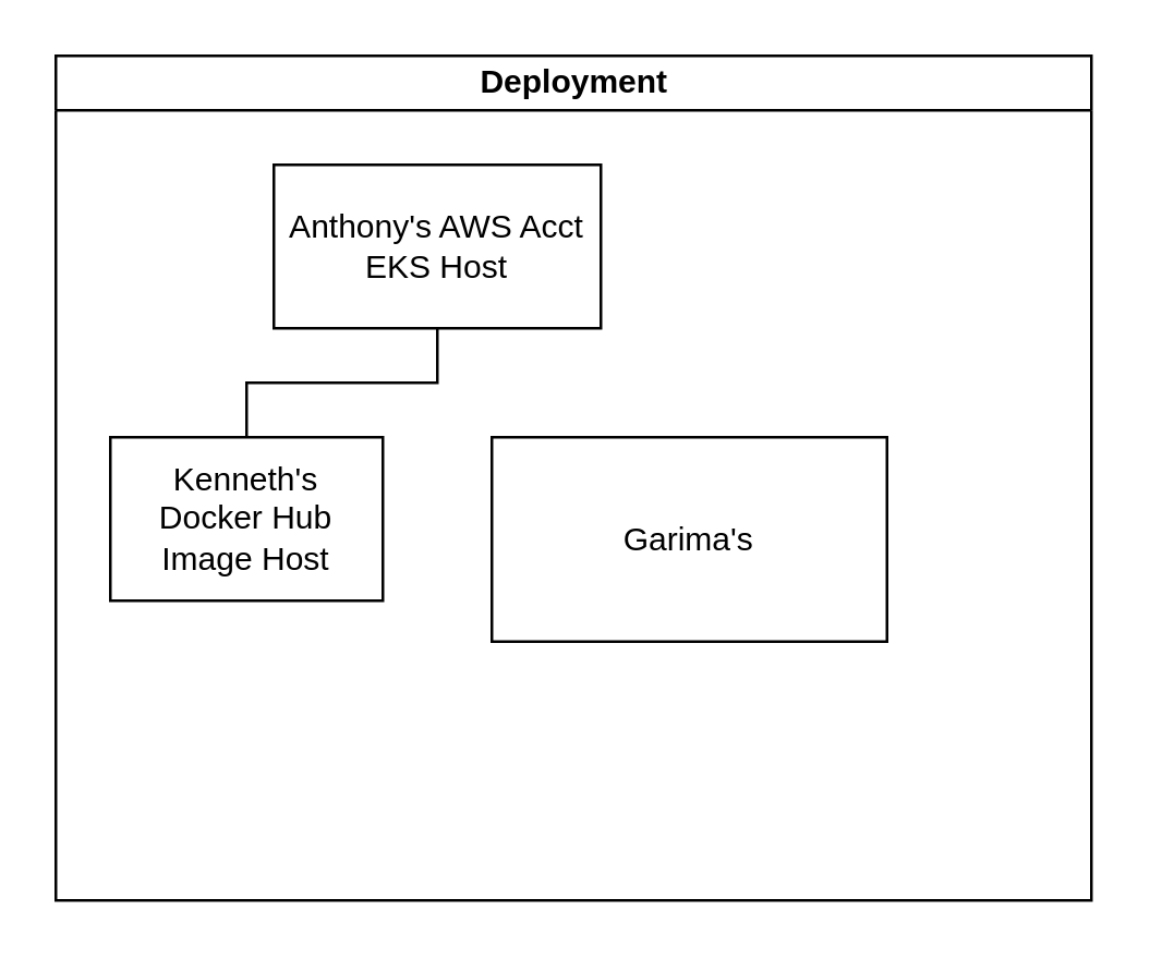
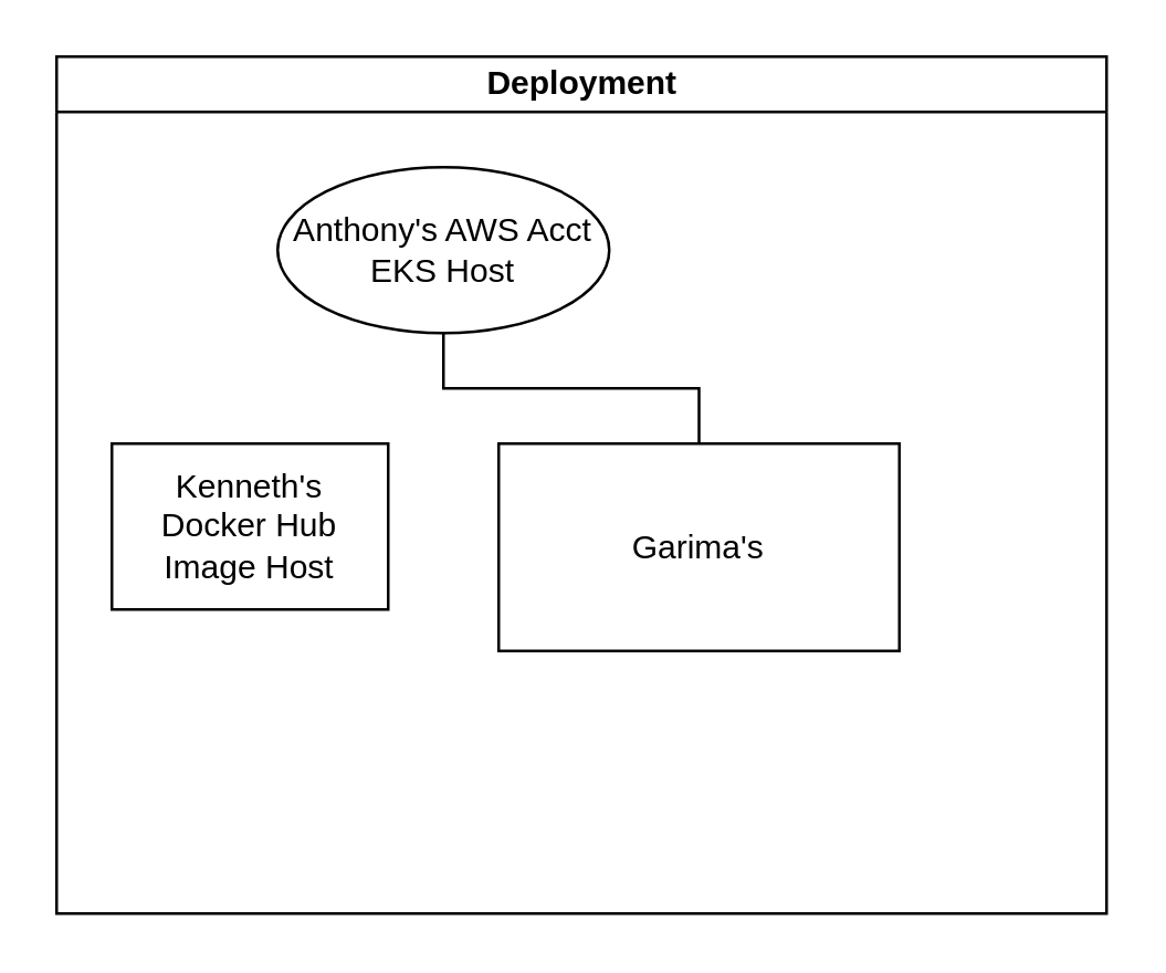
- <mxCell id="5" value="&lt;div&gt;Anthony's AWS Acct&lt;/div&gt;&lt;div&gt;EKS Host&lt;br&gt;&lt;/div&gt;" style="whiteSpace=wrap;html=1;align=center;treeFolding=1;treeMoving=1;newEdgeStyle={&quot;edgeStyle&quot;:&quot;elbowEdgeStyle&quot;,&quot;startArrow&quot;:&quot;none&quot;,&quot;endArrow&quot;:&quot;none&quot;};" vertex="1" parent="2"><mxGeometry x="80" y="40" width="120" height="60" as="geometry" /></mxCell>
+ <mxCell id="5" value="&lt;div&gt;Anthony's AWS Acct&lt;/div&gt;&lt;div&gt;EKS Host&lt;br&gt;&lt;/div&gt;" style="ellipse;whiteSpace=wrap;html=1;align=center;treeFolding=1;treeMoving=1;newEdgeStyle={&quot;edgeStyle&quot;:&quot;elbowEdgeStyle&quot;,&quot;startArrow&quot;:&quot;none&quot;,&quot;endArrow&quot;:&quot;none&quot;};" vertex="1" parent="2"><mxGeometry x="80" y="40" width="120" height="60" as="geometry" /></mxCell>
- <mxCell id="3" value="" style="edgeStyle=elbowEdgeStyle;elbow=vertical;startArrow=none;endArrow=none;rounded=0;" edge="1" parent="2" source="5" target="6"><mxGeometry relative="1" as="geometry" /></mxCell>
+ <mxCell id="4" value="" style="edgeStyle=elbowEdgeStyle;elbow=vertical;startArrow=none;endArrow=none;rounded=0;" edge="1" parent="2" source="5" target="7"><mxGeometry relative="1" as="geometry" /></mxCell>
